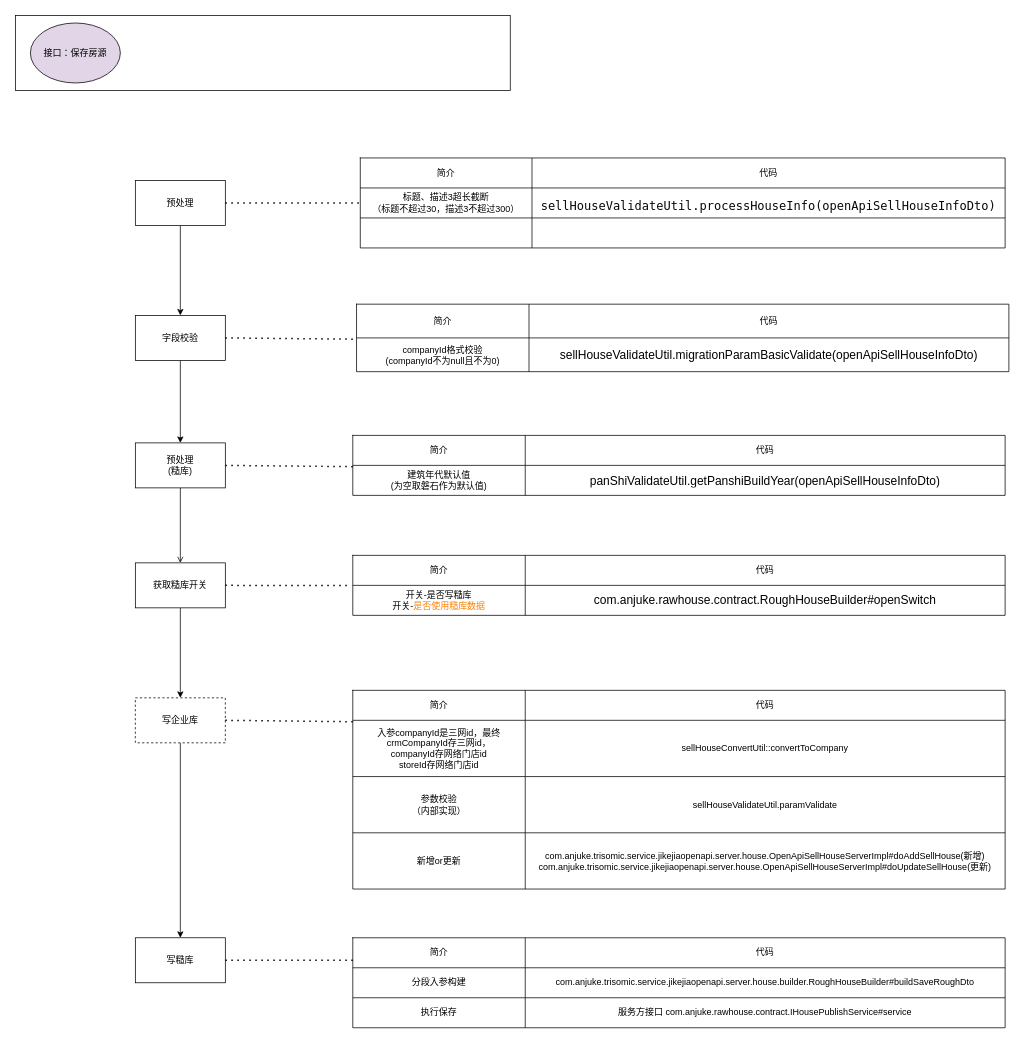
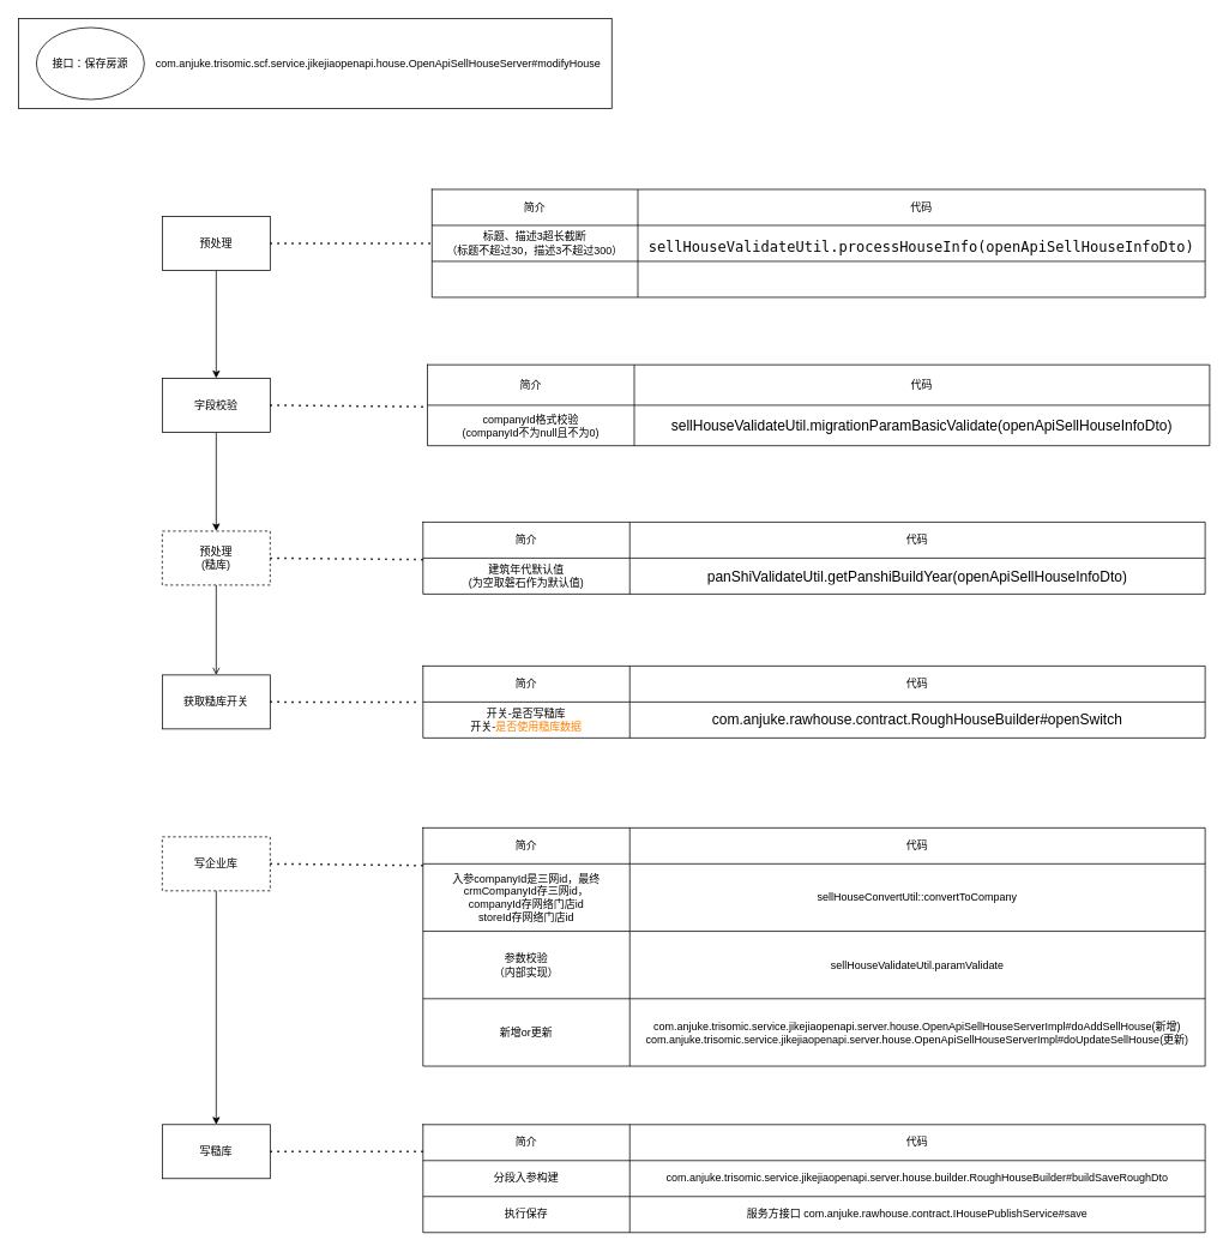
- <mxCell id="16" value="接口：保存房源" style="ellipse;whiteSpace=wrap;html=1;fillColor=#e1d5e7;" vertex="1" parent="1"><mxGeometry x="40" y="30" width="120" height="80" as="geometry" /></mxCell>
+ <mxCell id="16" value="接口：保存房源" style="ellipse;whiteSpace=wrap;html=1;" vertex="1" parent="1"><mxGeometry x="40" y="30" width="120" height="80" as="geometry" /></mxCell>
+ <mxCell id="17" value="com.anjuke.trisomic.scf.service.jikejiaopenapi.house.OpenApiSellHouseServer#modifyHouse" style="text;html=1;align=center;verticalAlign=middle;resizable=0;points=[];autosize=1;strokeColor=none;fillColor=none;" vertex="1" parent="1"><mxGeometry x="160" y="55" width="520" height="30" as="geometry" /></mxCell>
- <mxCell id="29" value="预处理&lt;br&gt;(糙库)" style="whiteSpace=wrap;html=1;rounded=0;" vertex="1" parent="1"><mxGeometry x="180" y="590" width="120" height="60" as="geometry" /></mxCell>
+ <mxCell id="29" value="预处理&lt;br&gt;(糙库)" style="whiteSpace=wrap;html=1;rounded=0;dashed=1;" vertex="1" parent="1"><mxGeometry x="180" y="590" width="120" height="60" as="geometry" /></mxCell>
- <mxCell id="38" style="edgeStyle=orthogonalEdgeStyle;rounded=0;orthogonalLoop=1;jettySize=auto;html=1;entryX=0.5;entryY=0;entryDx=0;entryDy=0;fontSize=16;fontColor=#000000;" edge="1" parent="1" source="39" target="49"><mxGeometry relative="1" as="geometry" /></mxCell>
- <mxCell id="74" value="服务方接口 com.anjuke.rawhouse.contract.IHousePublishService#service" style="shape=partialRectangle;html=1;whiteSpace=wrap;connectable=0;strokeColor=inherit;overflow=hidden;fillColor=none;top=0;left=0;bottom=0;right=0;pointerEvents=1;" vertex="1" parent="72"><mxGeometry x="230" width="640" height="40" as="geometry"><mxRectangle width="640" height="40" as="alternateBounds" /></mxGeometry></mxCell>
+ <mxCell id="74" value="服务方接口 com.anjuke.rawhouse.contract.IHousePublishService#save" style="shape=partialRectangle;html=1;whiteSpace=wrap;connectable=0;strokeColor=inherit;overflow=hidden;fillColor=none;top=0;left=0;bottom=0;right=0;pointerEvents=1;" vertex="1" parent="72"><mxGeometry x="230" width="640" height="40" as="geometry"><mxRectangle width="640" height="40" as="alternateBounds" /></mxGeometry></mxCell>
